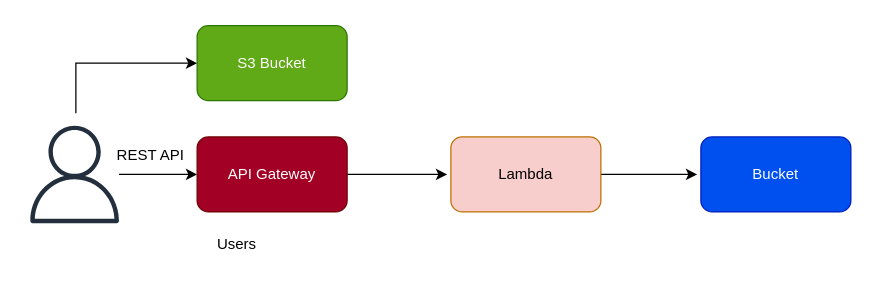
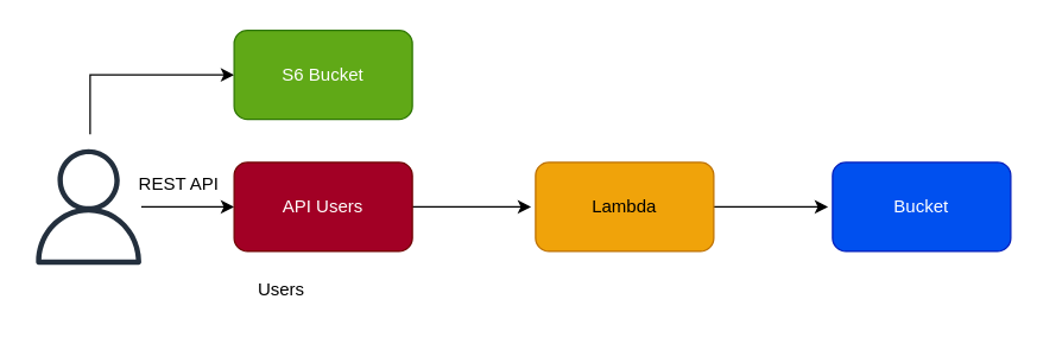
- <mxCell id="7" value="S3 Bucket" style="rounded=1;whiteSpace=wrap;html=1;strokeColor=#2D7600;fillColor=#60a917;fontColor=#ffffff;" vertex="1" parent="1"><mxGeometry x="157" y="20" width="120" height="60" as="geometry" /></mxCell>
+ <mxCell id="7" value="S6 Bucket" style="rounded=1;whiteSpace=wrap;html=1;strokeColor=#2D7600;fillColor=#60a917;fontColor=#ffffff;" vertex="1" parent="1"><mxGeometry x="157" y="20" width="120" height="60" as="geometry" /></mxCell>
- <mxCell id="8" value="API Gateway" style="rounded=1;whiteSpace=wrap;html=1;strokeColor=#6F0000;fillColor=#a20025;fontColor=#ffffff;" vertex="1" parent="1"><mxGeometry x="157" y="109" width="120" height="60" as="geometry" /></mxCell>
+ <mxCell id="8" value="API Users" style="rounded=1;whiteSpace=wrap;html=1;strokeColor=#6F0000;fillColor=#a20025;fontColor=#ffffff;" vertex="1" parent="1"><mxGeometry x="157" y="109" width="120" height="60" as="geometry" /></mxCell>
- <mxCell id="9" value="Lambda" style="rounded=1;whiteSpace=wrap;html=1;strokeColor=#BD7000;fillColor=#f8cecc;fontColor=#000000;" vertex="1" parent="1"><mxGeometry x="360" y="109" width="120" height="60" as="geometry" /></mxCell>
+ <mxCell id="9" value="Lambda" style="rounded=1;whiteSpace=wrap;html=1;strokeColor=#BD7000;fillColor=#f0a30a;fontColor=#000000;" vertex="1" parent="1"><mxGeometry x="360" y="109" width="120" height="60" as="geometry" /></mxCell>
